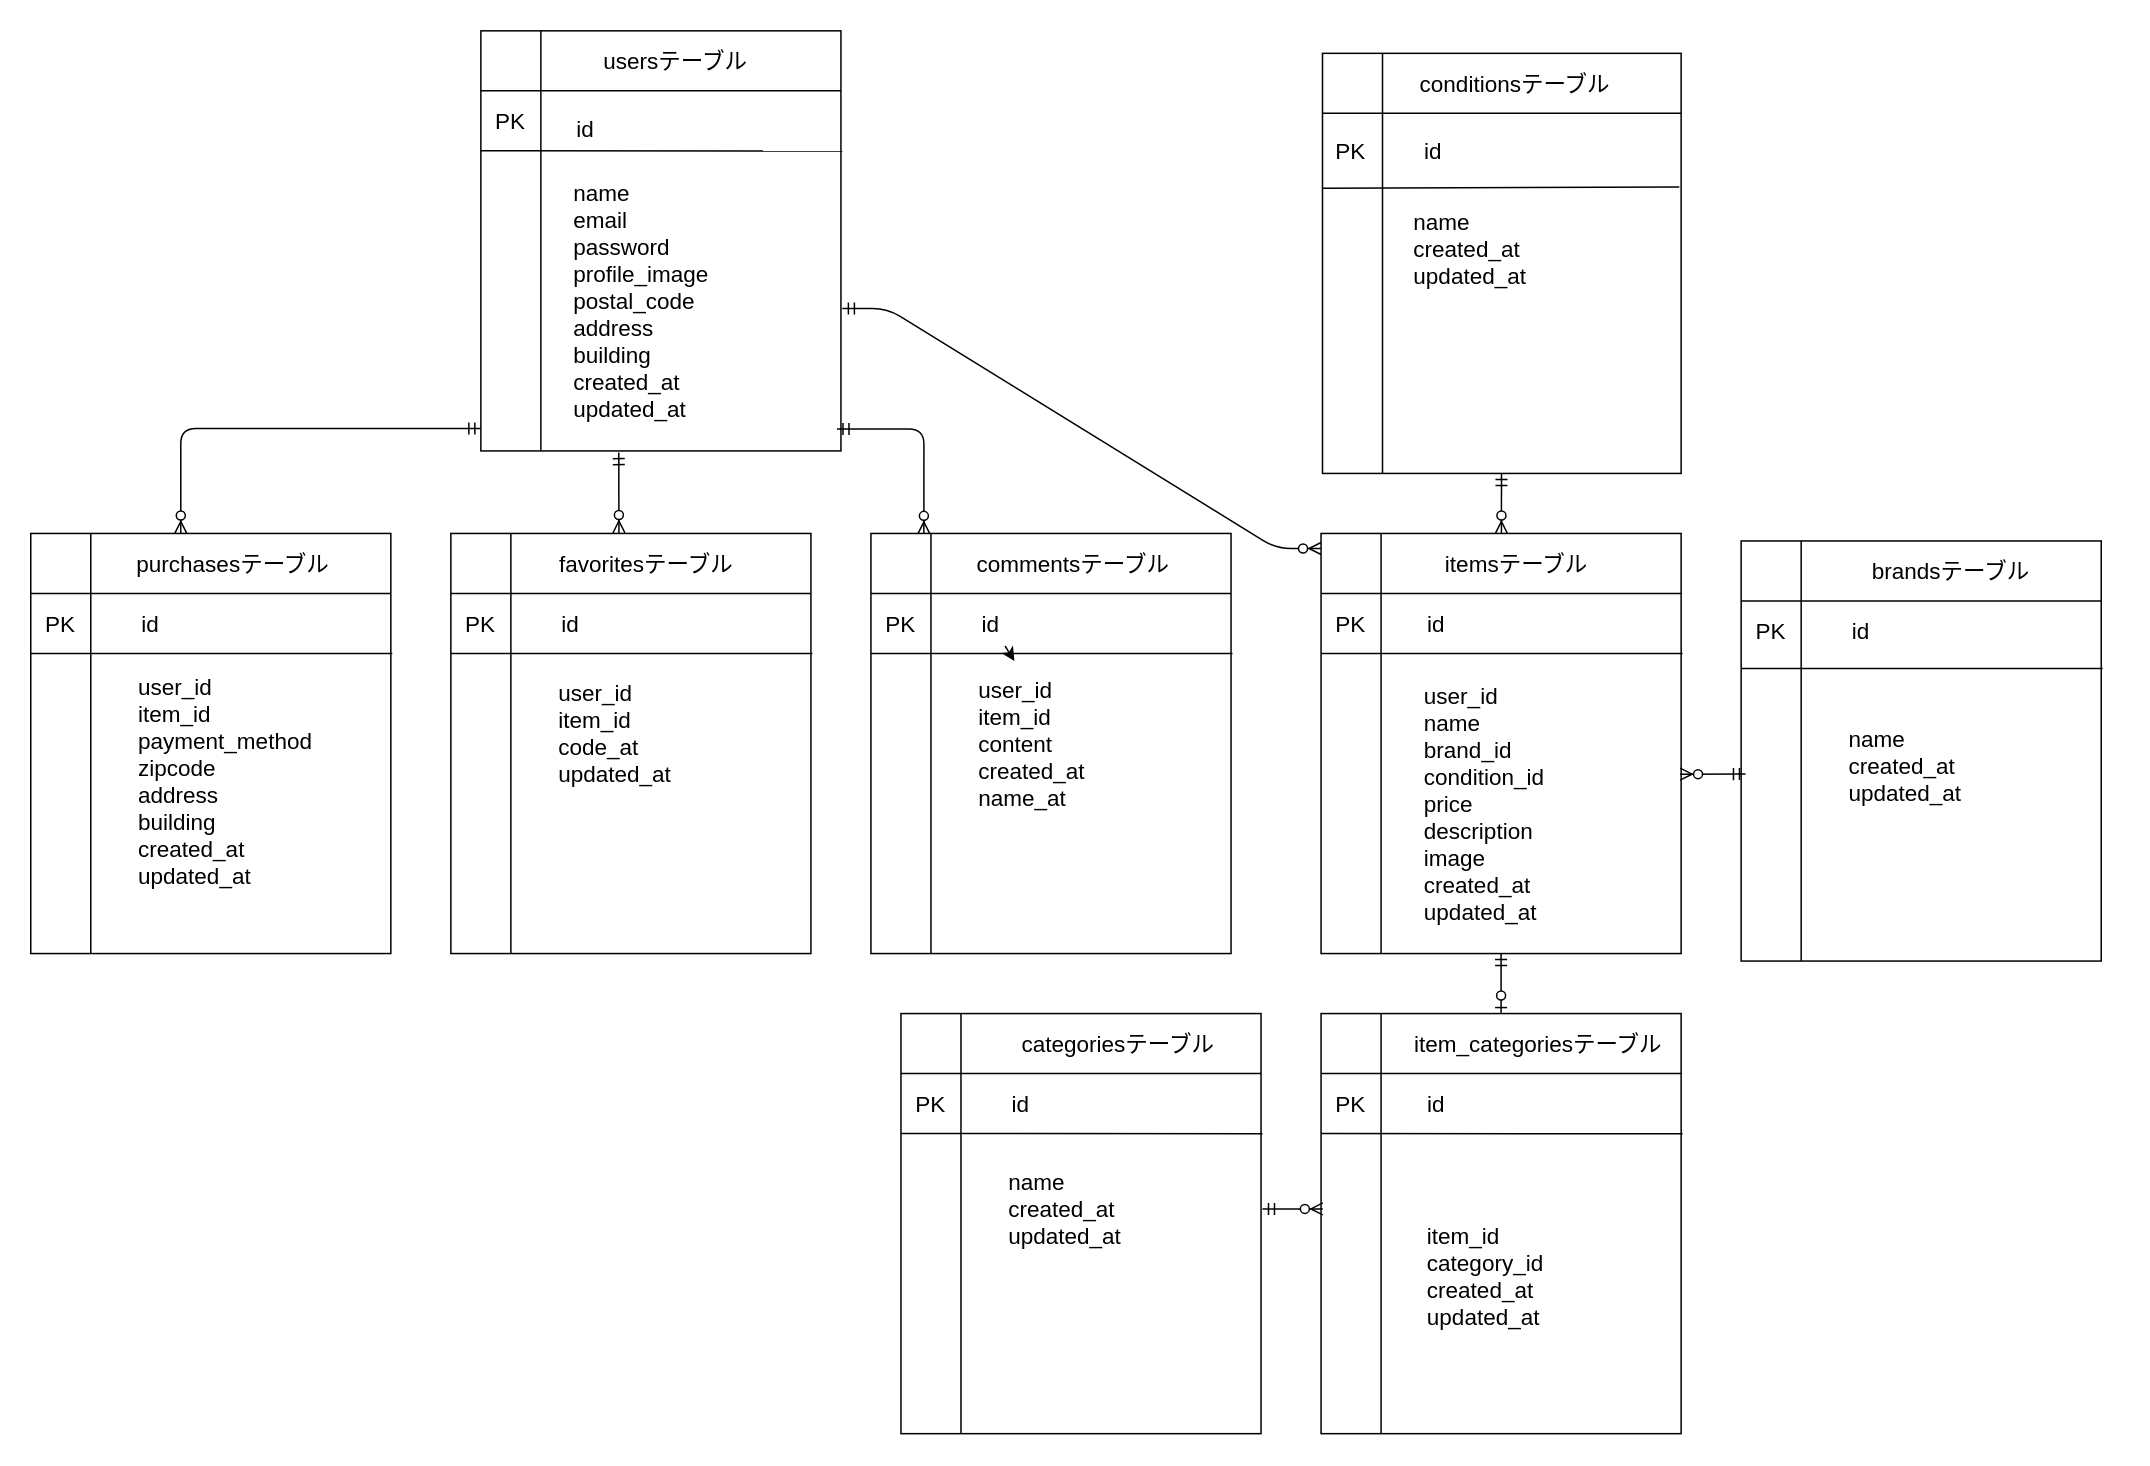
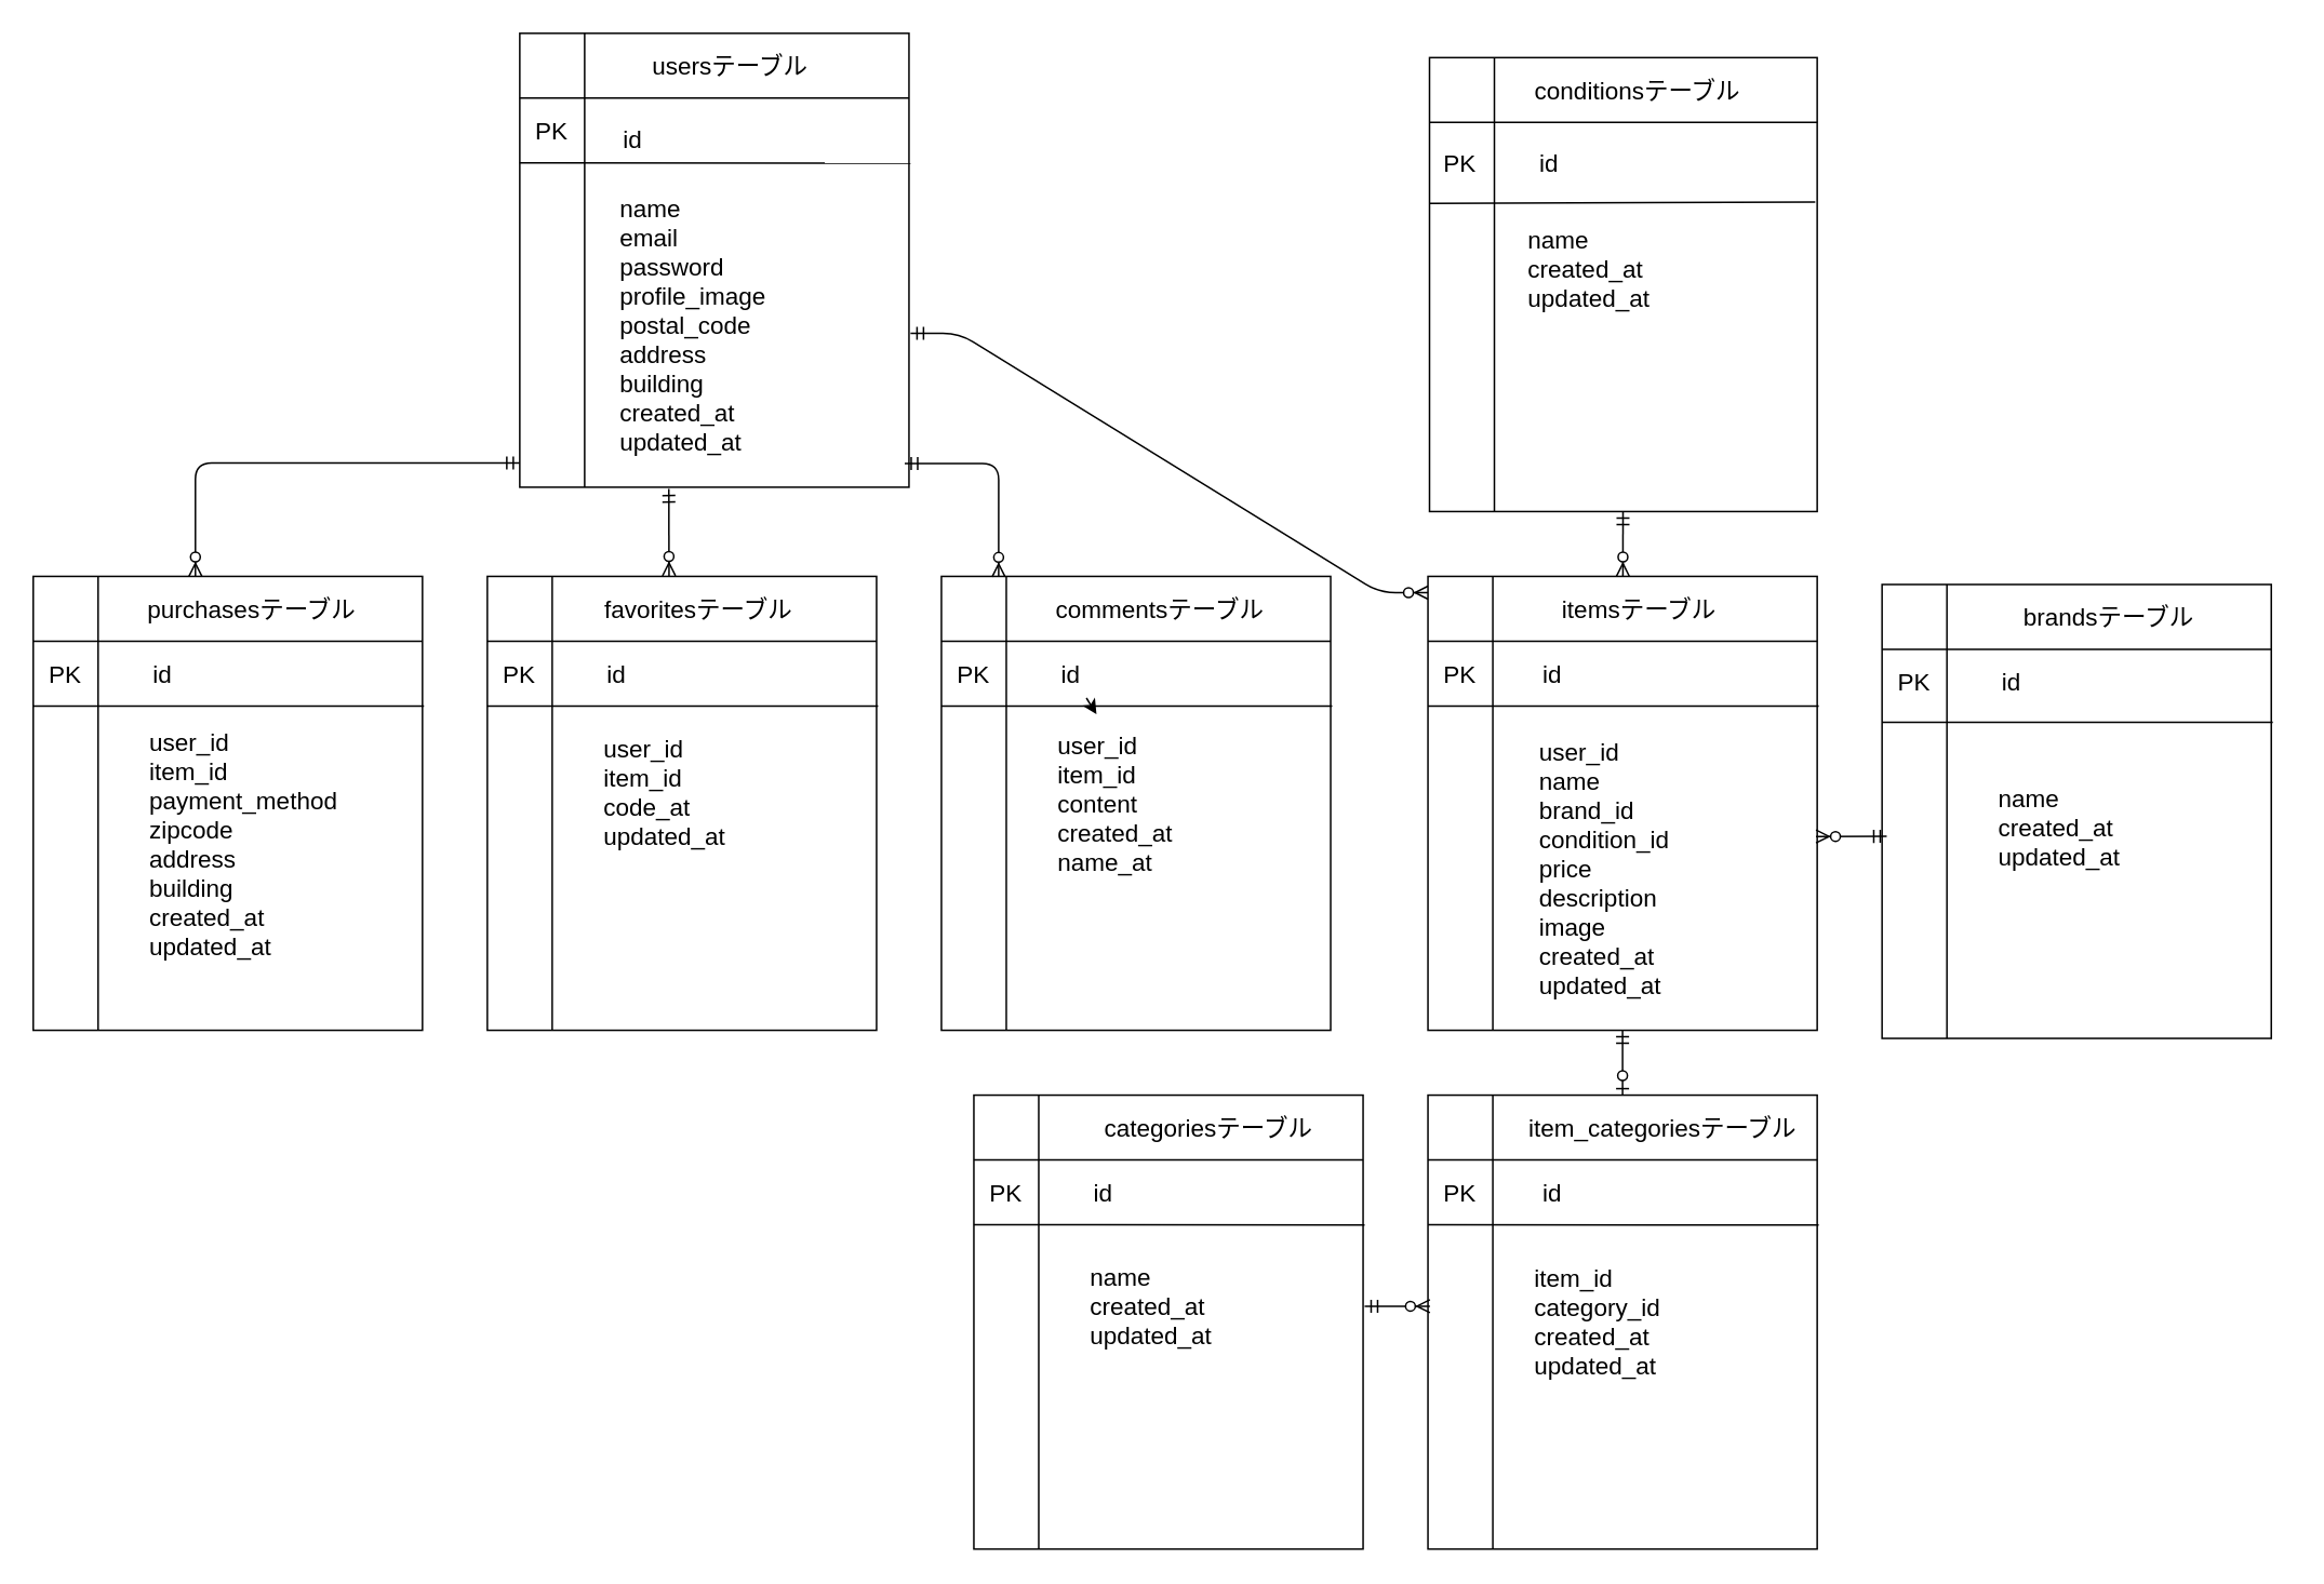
- <mxCell id="41" value="&lt;font style=&quot;font-size: 15px;&quot;&gt;item_id&lt;/font&gt;&lt;div&gt;&lt;font style=&quot;font-size: 15px;&quot;&gt;category_id&lt;/font&gt;&lt;/div&gt;&lt;div&gt;&lt;font style=&quot;font-size: 15px;&quot;&gt;created_at&lt;/font&gt;&lt;/div&gt;&lt;div&gt;&lt;font style=&quot;font-size: 15px;&quot;&gt;updated_at&lt;/font&gt;&lt;/div&gt;" style="text;html=1;align=left;verticalAlign=middle;whiteSpace=wrap;rounded=0;" parent="35" vertex="1"><mxGeometry x="69" y="122.5" width="113" height="105" as="geometry" /></mxCell>
+ <mxCell id="41" value="&lt;font style=&quot;font-size: 15px;&quot;&gt;item_id&lt;/font&gt;&lt;div&gt;&lt;font style=&quot;font-size: 15px;&quot;&gt;category_id&lt;/font&gt;&lt;/div&gt;&lt;div&gt;&lt;font style=&quot;font-size: 15px;&quot;&gt;created_at&lt;/font&gt;&lt;/div&gt;&lt;div&gt;&lt;font style=&quot;font-size: 15px;&quot;&gt;updated_at&lt;/font&gt;&lt;/div&gt;" style="text;html=1;align=left;verticalAlign=middle;whiteSpace=wrap;rounded=0;" parent="35" vertex="1"><mxGeometry x="64" y="87.5" width="113" height="105" as="geometry" /></mxCell>
